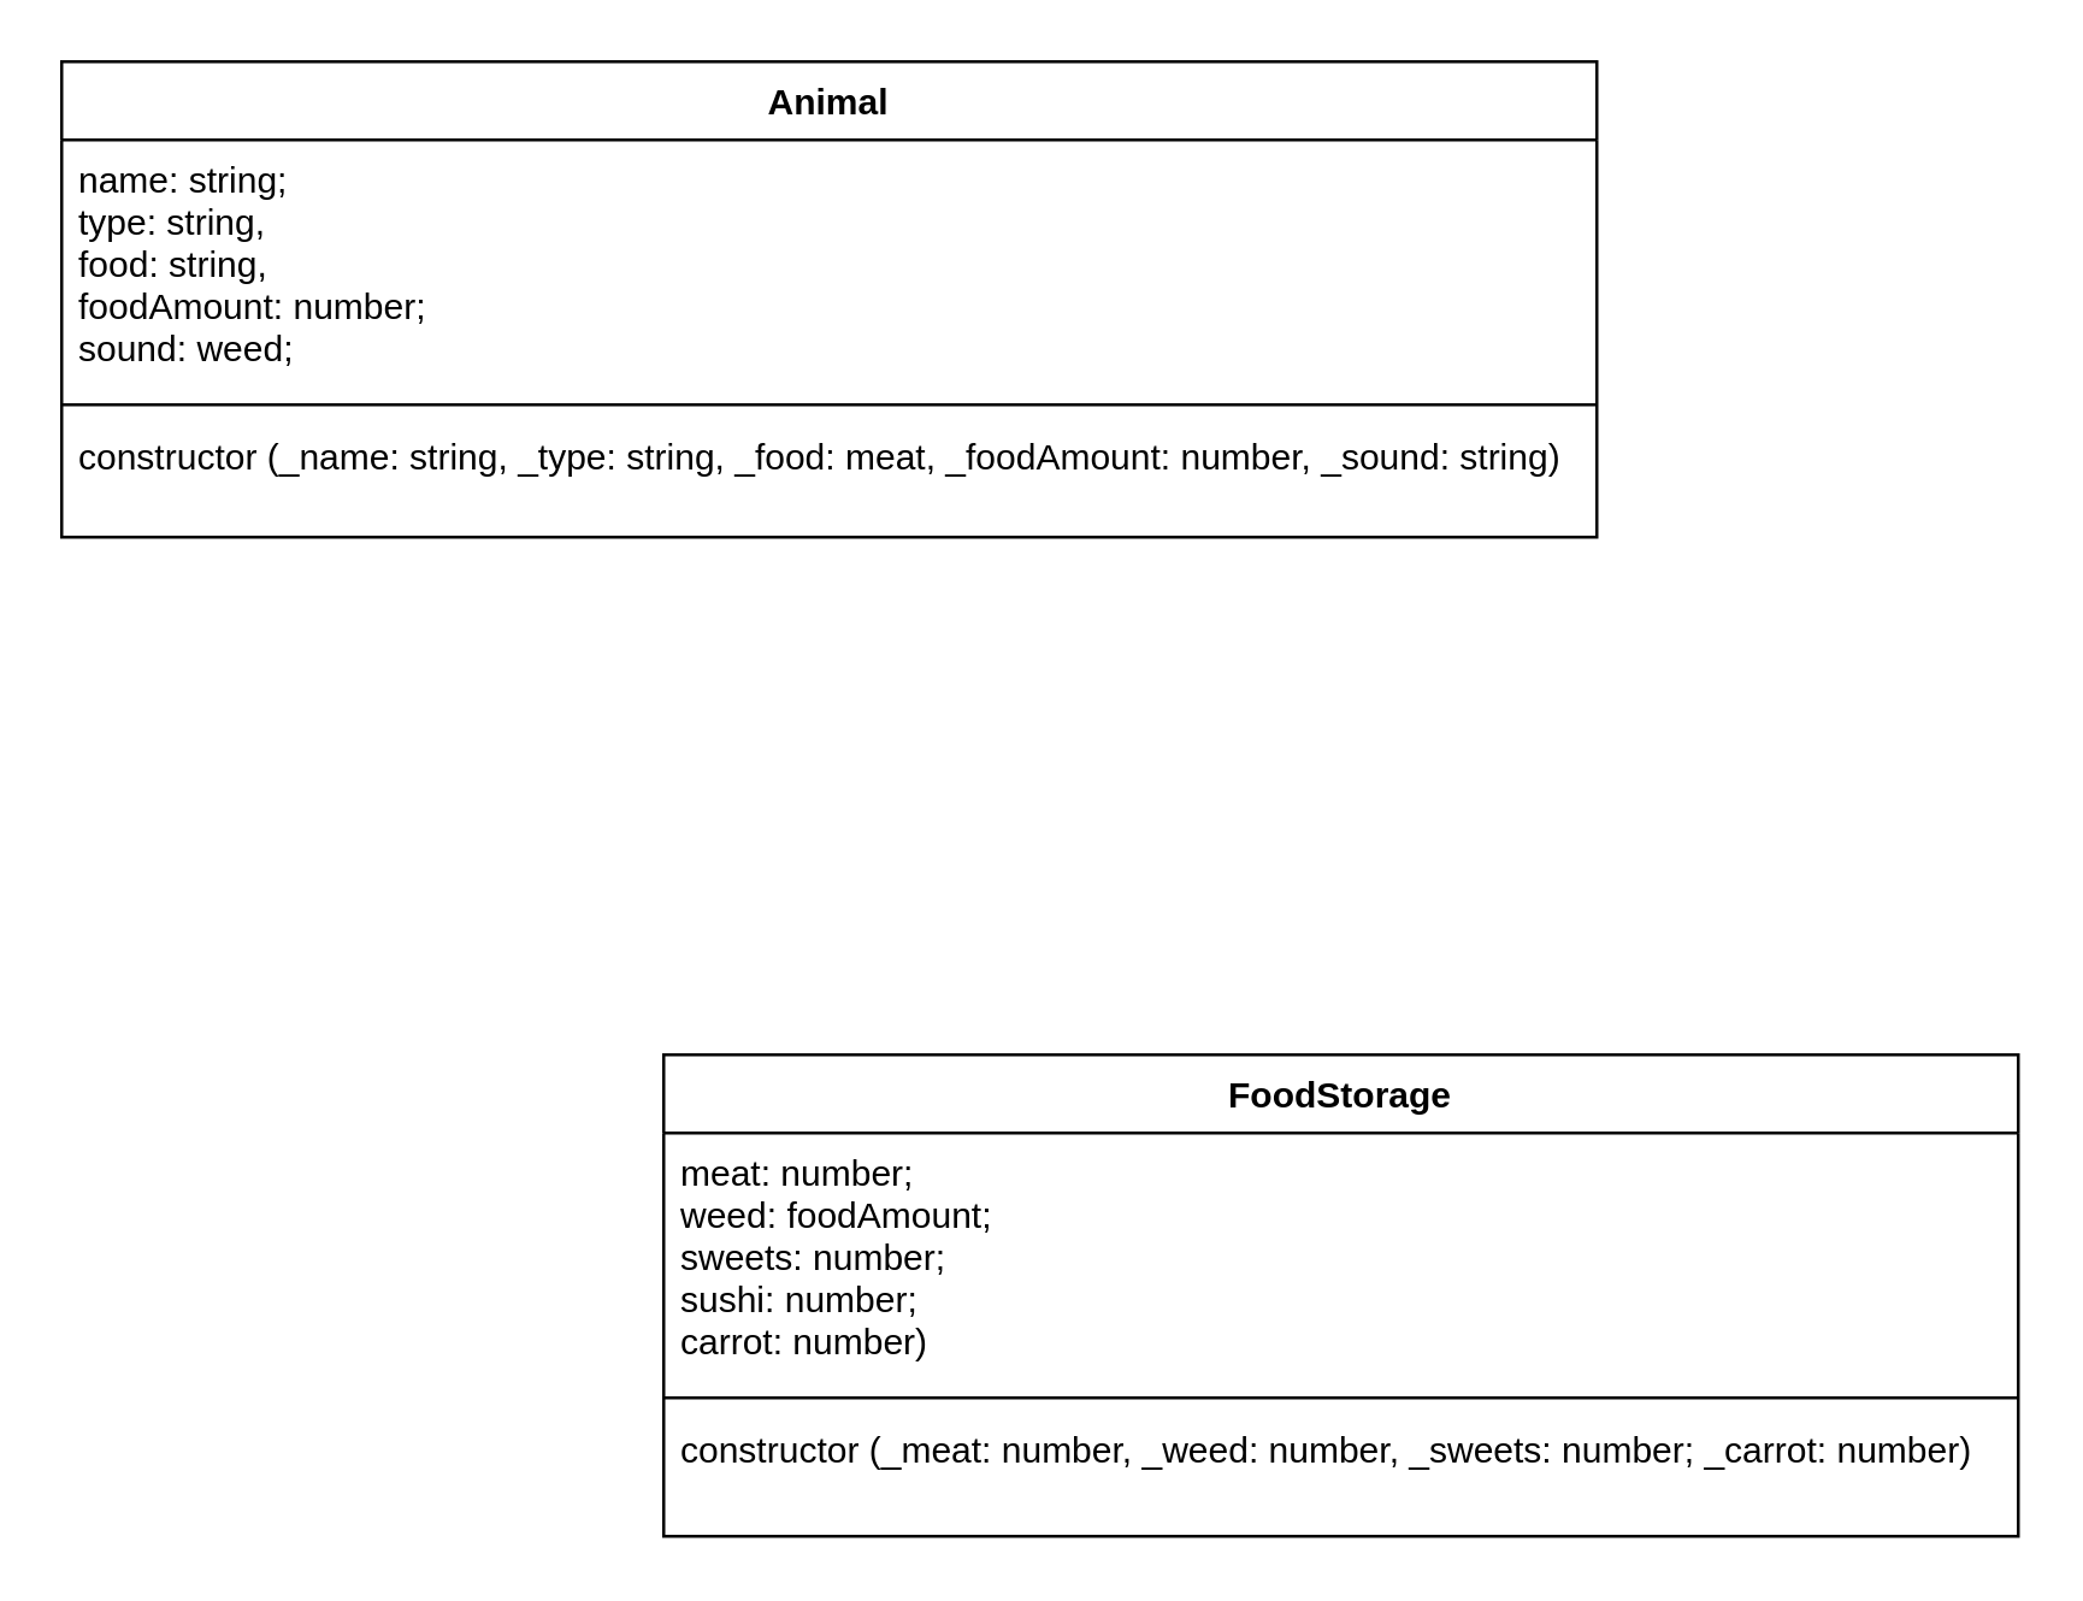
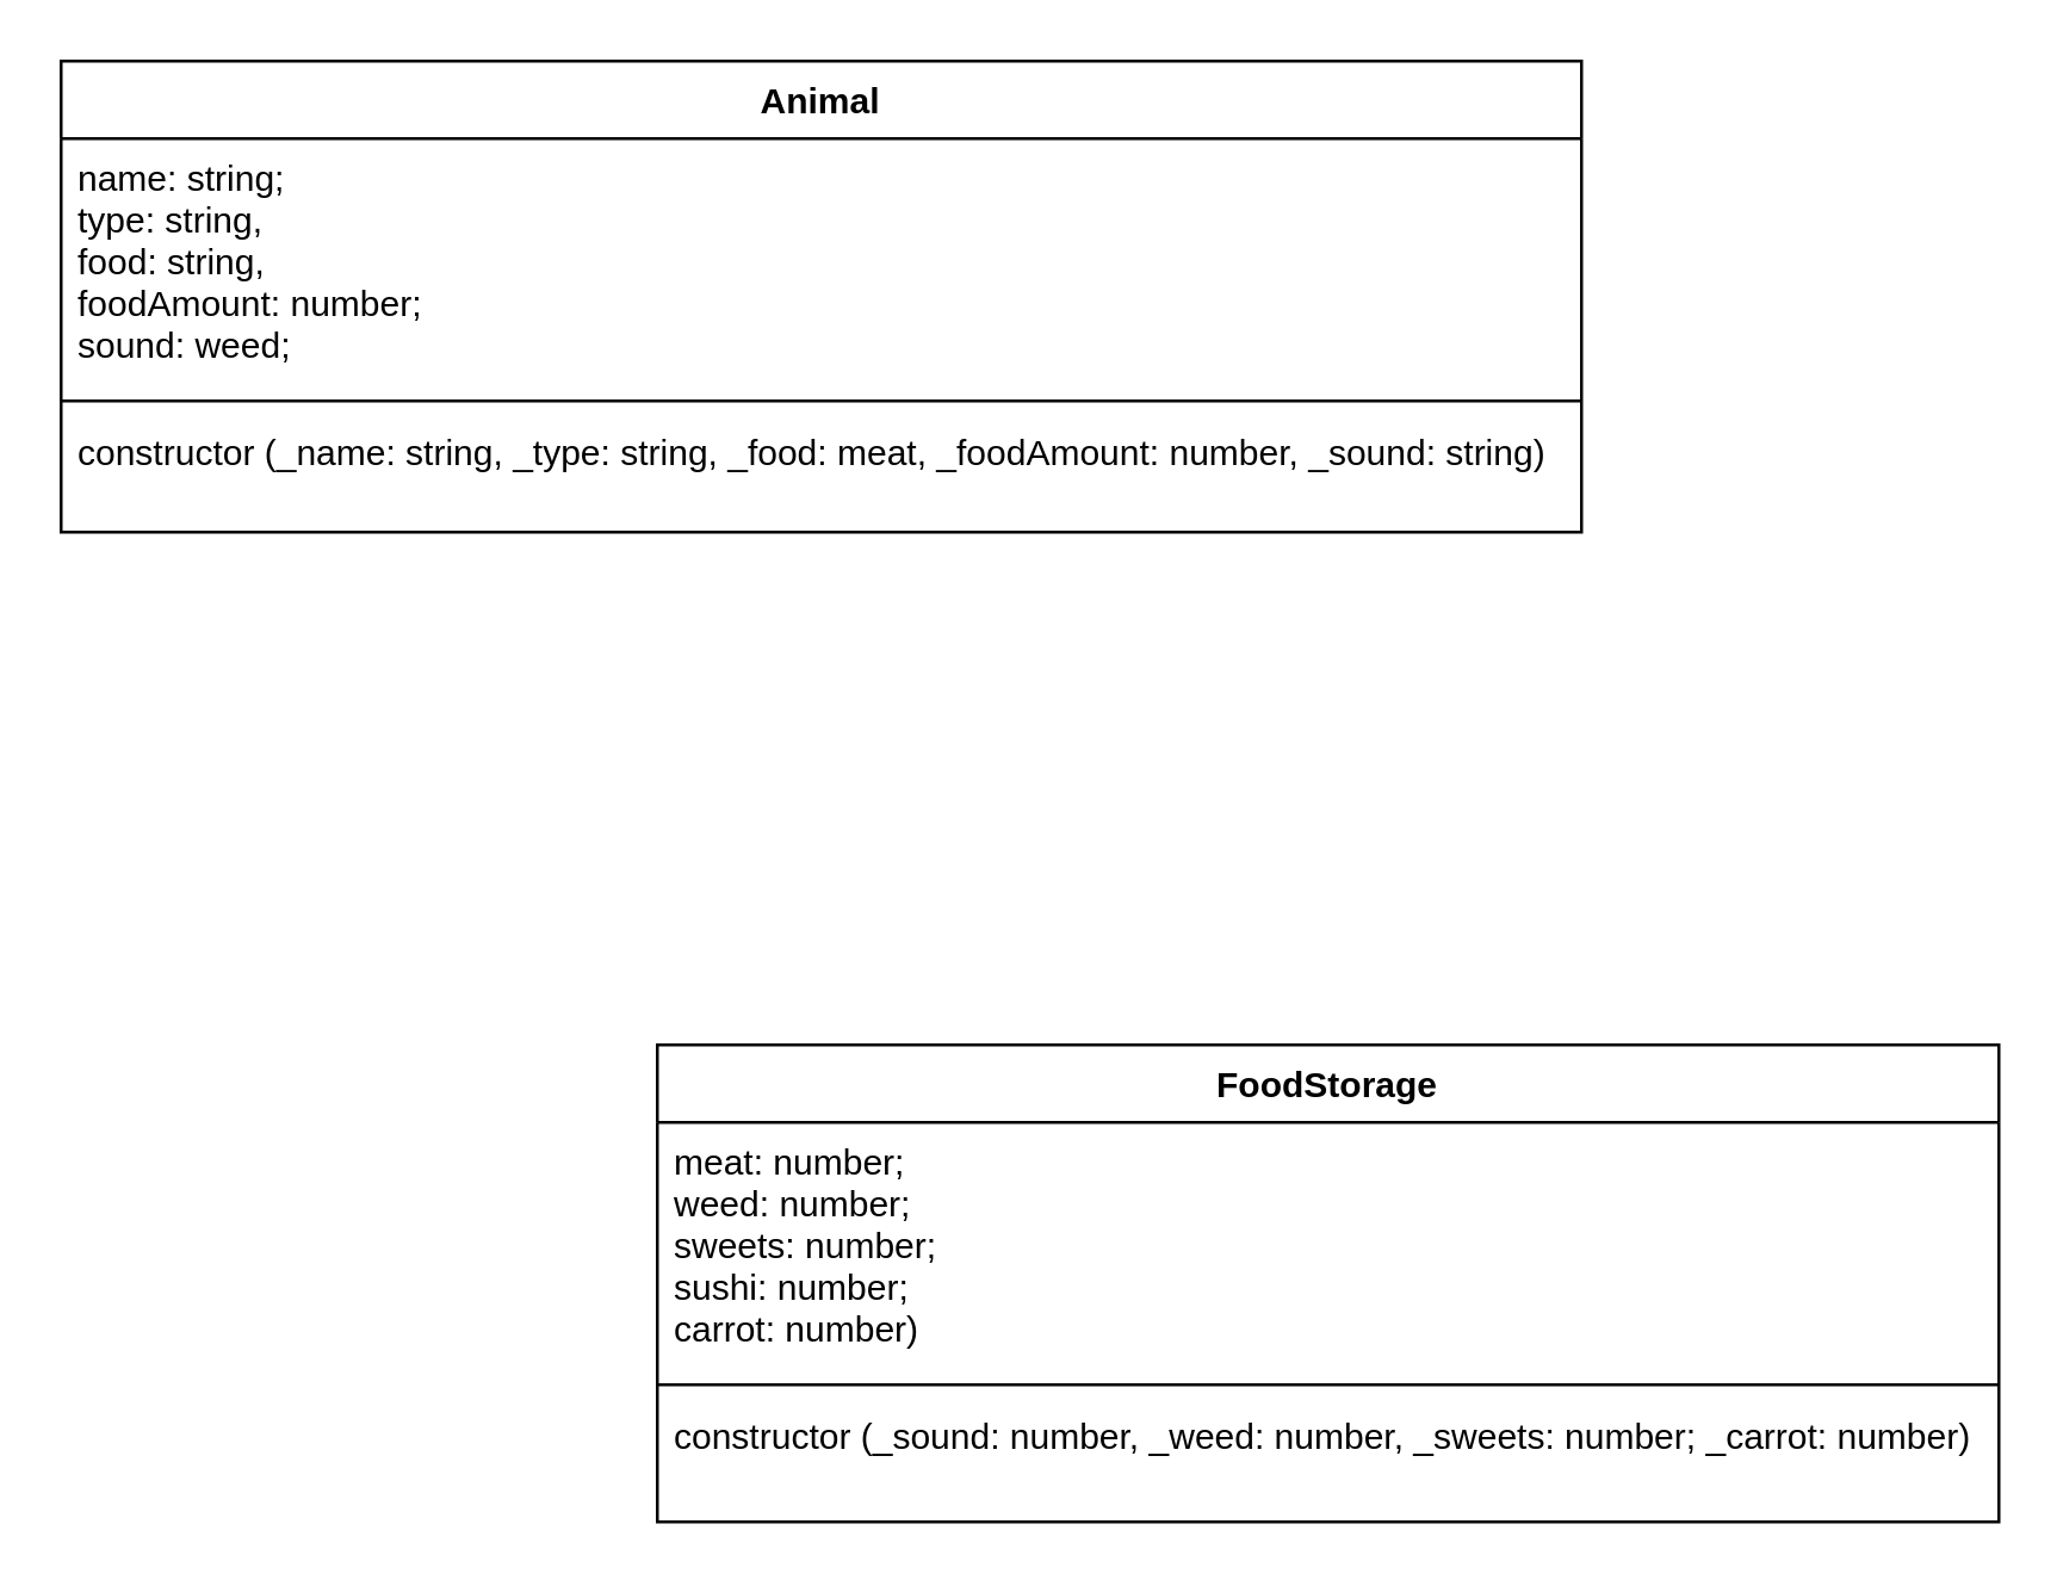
- <mxCell id="7" value="meat: number;&#10;weed: foodAmount;&#10;sweets: number; &#10;sushi: number;&#10;carrot: number)" style="text;strokeColor=none;fillColor=none;align=left;verticalAlign=top;spacingLeft=4;spacingRight=4;overflow=hidden;rotatable=0;points=[[0,0.5],[1,0.5]];portConstraint=eastwest;" vertex="1" parent="6"><mxGeometry y="26" width="450" height="84" as="geometry" /></mxCell>
+ <mxCell id="7" value="meat: number;&#10;weed: number;&#10;sweets: number; &#10;sushi: number;&#10;carrot: number)" style="text;strokeColor=none;fillColor=none;align=left;verticalAlign=top;spacingLeft=4;spacingRight=4;overflow=hidden;rotatable=0;points=[[0,0.5],[1,0.5]];portConstraint=eastwest;" vertex="1" parent="6"><mxGeometry y="26" width="450" height="84" as="geometry" /></mxCell>
- <mxCell id="9" value="constructor (_meat: number, _weed: number, _sweets: number; _carrot: number)" style="text;strokeColor=none;fillColor=none;align=left;verticalAlign=top;spacingLeft=4;spacingRight=4;overflow=hidden;rotatable=0;points=[[0,0.5],[1,0.5]];portConstraint=eastwest;" vertex="1" parent="6"><mxGeometry y="118" width="450" height="42" as="geometry" /></mxCell>
+ <mxCell id="9" value="constructor (_sound: number, _weed: number, _sweets: number; _carrot: number)" style="text;strokeColor=none;fillColor=none;align=left;verticalAlign=top;spacingLeft=4;spacingRight=4;overflow=hidden;rotatable=0;points=[[0,0.5],[1,0.5]];portConstraint=eastwest;" vertex="1" parent="6"><mxGeometry y="118" width="450" height="42" as="geometry" /></mxCell>
